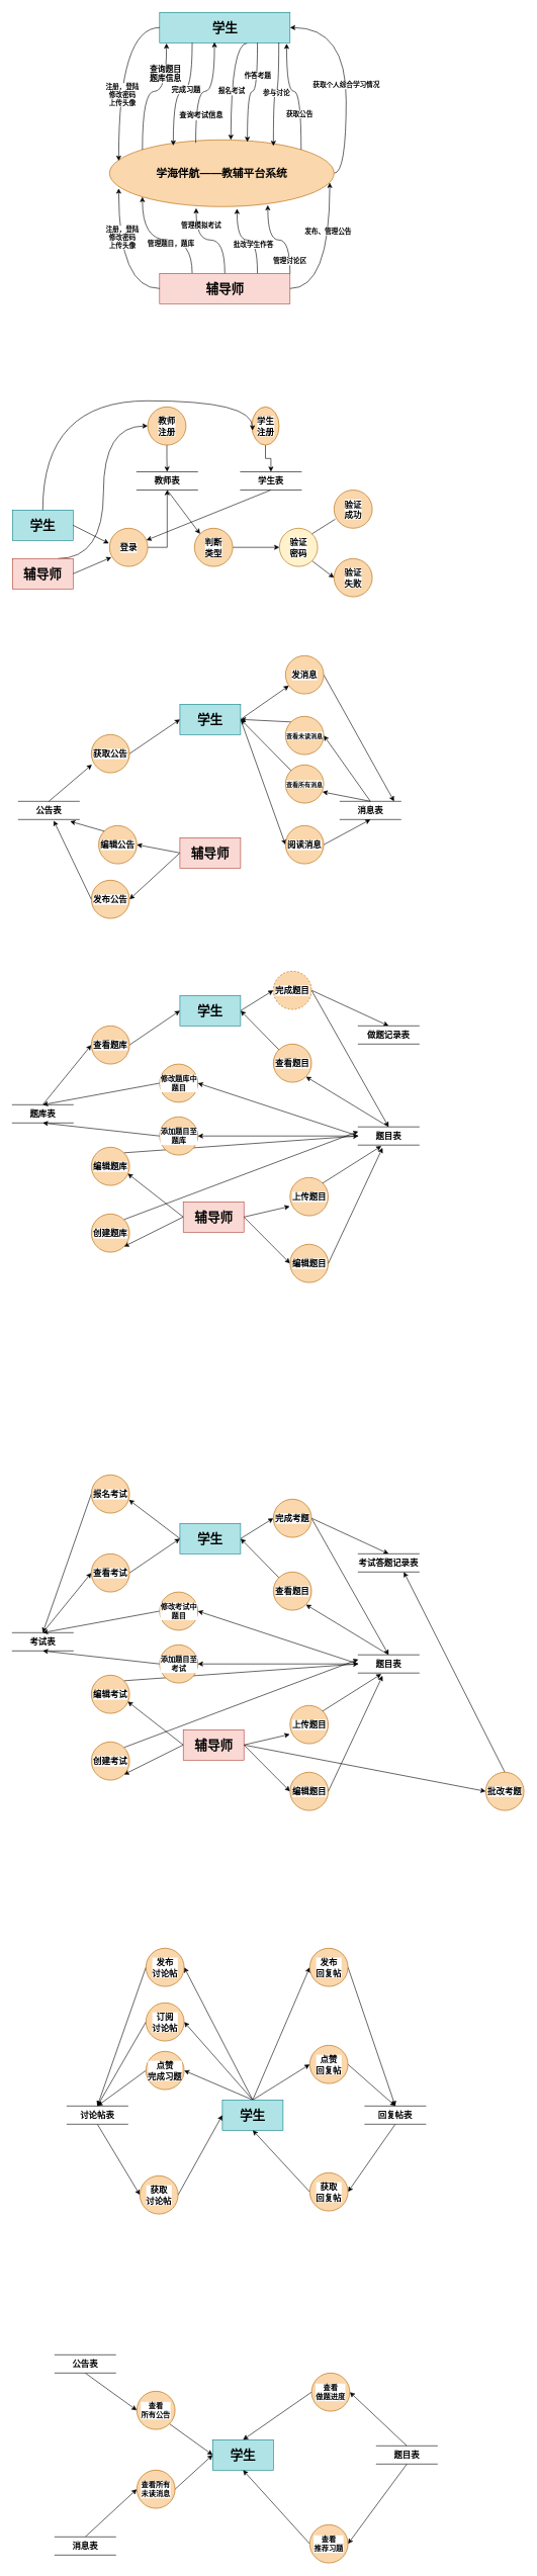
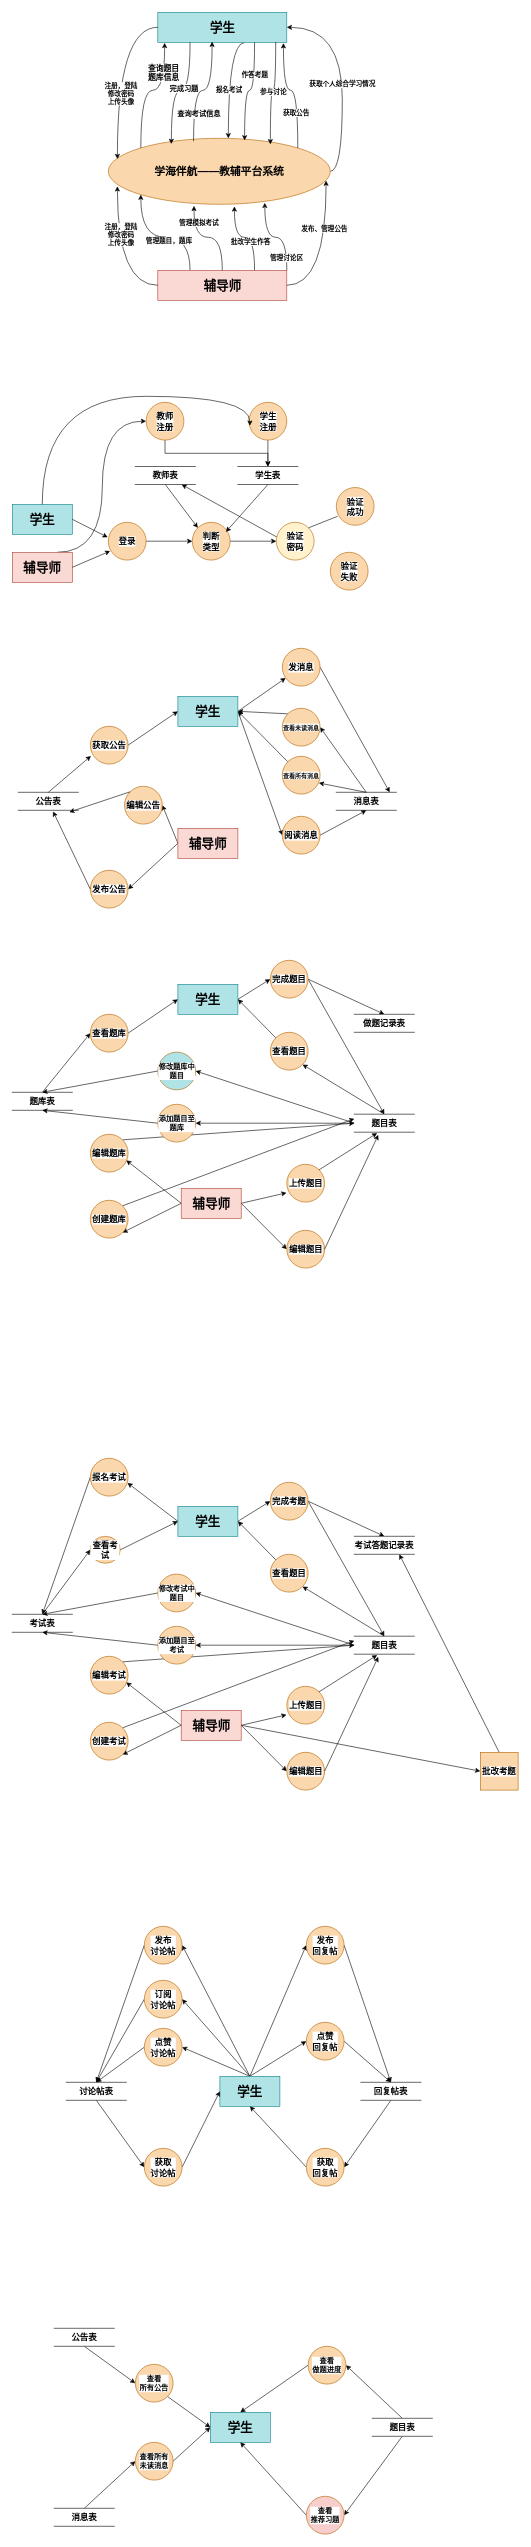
- <mxCell id="50" value="&lt;b style=&quot;&quot;&gt;&lt;font style=&quot;font-size: 14px;&quot;&gt;学生&lt;/font&gt;&lt;/b&gt;&lt;div&gt;&lt;b style=&quot;&quot;&gt;&lt;font style=&quot;font-size: 14px;&quot;&gt;注册&lt;/font&gt;&lt;/b&gt;&lt;/div&gt;" style="ellipse;whiteSpace=wrap;html=1;aspect=fixed;fontFamily=Helvetica;fontSize=11;labelBackgroundColor=default;fillColor=#fad7ac;strokeColor=#b46504;" parent="1" vertex="1"><mxGeometry x="414.5" y="670" width="45" height="63" as="geometry" /></mxCell>
+ <mxCell id="50" value="&lt;b style=&quot;&quot;&gt;&lt;font style=&quot;font-size: 14px;&quot;&gt;学生&lt;/font&gt;&lt;/b&gt;&lt;div&gt;&lt;b style=&quot;&quot;&gt;&lt;font style=&quot;font-size: 14px;&quot;&gt;注册&lt;/font&gt;&lt;/b&gt;&lt;/div&gt;" style="ellipse;whiteSpace=wrap;html=1;aspect=fixed;fontFamily=Helvetica;fontSize=11;labelBackgroundColor=default;fillColor=#fad7ac;strokeColor=#b46504;" parent="1" vertex="1"><mxGeometry x="414.5" y="670" width="63" height="63" as="geometry" /></mxCell>
- <mxCell id="51" style="edgeStyle=orthogonalEdgeStyle;rounded=0;orthogonalLoop=1;jettySize=auto;html=1;exitX=0.5;exitY=1;exitDx=0;exitDy=0;entryX=0.5;entryY=0;entryDx=0;entryDy=0;" parent="1" source="52" target="54" edge="1"><mxGeometry relative="1" as="geometry" /></mxCell>
+ <mxCell id="51" style="edgeStyle=orthogonalEdgeStyle;rounded=0;orthogonalLoop=1;jettySize=auto;html=1;exitX=0.5;exitY=1;exitDx=0;exitDy=0;" parent="1" source="52" target="55" edge="1"><mxGeometry relative="1" as="geometry" /></mxCell>
- <mxCell id="47" value="&lt;b style=&quot;&quot;&gt;&lt;font style=&quot;font-size: 14px;&quot;&gt;验证&lt;/font&gt;&lt;/b&gt;&lt;div&gt;&lt;b style=&quot;&quot;&gt;&lt;font style=&quot;font-size: 14px;&quot;&gt;成功&lt;/font&gt;&lt;/b&gt;&lt;/div&gt;" style="ellipse;whiteSpace=wrap;html=1;aspect=fixed;fontFamily=Helvetica;fontSize=11;labelBackgroundColor=default;fillColor=#fad7ac;strokeColor=#b46504;" parent="1" vertex="1"><mxGeometry x="550" y="807" width="63" height="63" as="geometry" /></mxCell>
+ <mxCell id="47" value="&lt;b style=&quot;&quot;&gt;&lt;font style=&quot;font-size: 14px;&quot;&gt;验证&lt;/font&gt;&lt;/b&gt;&lt;div&gt;&lt;b style=&quot;&quot;&gt;&lt;font style=&quot;font-size: 14px;&quot;&gt;成功&lt;/font&gt;&lt;/b&gt;&lt;/div&gt;" style="ellipse;whiteSpace=wrap;html=1;aspect=fixed;fontFamily=Helvetica;fontSize=11;labelBackgroundColor=default;fillColor=#fad7ac;strokeColor=#b46504;" parent="1" vertex="1"><mxGeometry x="560" y="812" width="63" height="63" as="geometry" /></mxCell>
- <mxCell id="56" style="rounded=0;orthogonalLoop=1;jettySize=auto;html=1;exitX=0.5;exitY=1;exitDx=0;exitDy=0;" parent="1" source="55" target="39" edge="1"><mxGeometry relative="1" as="geometry" /></mxCell>
+ <mxCell id="56" style="rounded=0;orthogonalLoop=1;jettySize=auto;html=1;exitX=0.5;exitY=1;exitDx=0;exitDy=0;entryX=0.889;entryY=0.254;entryDx=0;entryDy=0;entryPerimeter=0;" parent="1" source="55" target="43" edge="1"><mxGeometry relative="1" as="geometry" /></mxCell>
- <mxCell id="38" style="edgeStyle=orthogonalEdgeStyle;rounded=0;orthogonalLoop=1;jettySize=auto;html=1;exitX=1;exitY=0.5;exitDx=0;exitDy=0;" parent="1" source="39" target="54" edge="1"><mxGeometry relative="1" as="geometry" /></mxCell>
+ <mxCell id="38" style="edgeStyle=orthogonalEdgeStyle;rounded=0;orthogonalLoop=1;jettySize=auto;html=1;exitX=1;exitY=0.5;exitDx=0;exitDy=0;entryX=0;entryY=0.5;entryDx=0;entryDy=0;" parent="1" source="39" target="43" edge="1"><mxGeometry relative="1" as="geometry" /></mxCell>
- <mxCell id="44" style="rounded=0;orthogonalLoop=1;jettySize=auto;html=1;exitX=1;exitY=1;exitDx=0;exitDy=0;entryX=0;entryY=0.5;entryDx=0;entryDy=0;" parent="1" source="45" target="46" edge="1"><mxGeometry relative="1" as="geometry" /></mxCell>
+ <mxCell id="44" style="rounded=0;orthogonalLoop=1;jettySize=auto;html=1;exitX=1;exitY=1;exitDx=0;exitDy=0;" parent="1" source="45" target="54" edge="1"><mxGeometry relative="1" as="geometry" /></mxCell>
- <mxCell id="69" value="&lt;b style=&quot;&quot;&gt;&lt;font style=&quot;font-size: 14px;&quot;&gt;编辑公告&lt;/font&gt;&lt;/b&gt;" style="ellipse;whiteSpace=wrap;html=1;aspect=fixed;fontFamily=Helvetica;fontSize=11;labelBackgroundColor=default;fillColor=#fad7ac;strokeColor=#b46504;fontColor=default;" vertex="1" parent="1"><mxGeometry x="162" y="1360" width="63" height="63" as="geometry" /></mxCell>
+ <mxCell id="69" value="&lt;b style=&quot;&quot;&gt;&lt;font style=&quot;font-size: 14px;&quot;&gt;编辑公告&lt;/font&gt;&lt;/b&gt;" style="ellipse;whiteSpace=wrap;html=1;aspect=fixed;fontFamily=Helvetica;fontSize=11;labelBackgroundColor=default;fillColor=#fad7ac;strokeColor=#b46504;fontColor=default;" vertex="1" parent="1"><mxGeometry x="207" y="1310" width="63" height="63" as="geometry" /></mxCell>
- <mxCell id="103" value="&lt;b style=&quot;&quot;&gt;&lt;font style=&quot;font-size: 14px;&quot;&gt;完成题目&lt;/font&gt;&lt;/b&gt;" style="ellipse;whiteSpace=wrap;html=1;aspect=fixed;fontFamily=Helvetica;fontSize=11;labelBackgroundColor=default;fillColor=#fad7ac;strokeColor=#b46504;fontColor=default;dashed=1;" vertex="1" parent="1"><mxGeometry x="450" y="1600" width="63" height="63" as="geometry" /></mxCell>
+ <mxCell id="103" value="&lt;b style=&quot;&quot;&gt;&lt;font style=&quot;font-size: 14px;&quot;&gt;完成题目&lt;/font&gt;&lt;/b&gt;" style="ellipse;whiteSpace=wrap;html=1;aspect=fixed;fontFamily=Helvetica;fontSize=11;labelBackgroundColor=default;fillColor=#fad7ac;strokeColor=#b46504;fontColor=default;" vertex="1" parent="1"><mxGeometry x="450" y="1600" width="63" height="63" as="geometry" /></mxCell>
- <mxCell id="113" value="&lt;b style=&quot;&quot;&gt;&lt;font style=&quot;font-size: 12px;&quot;&gt;修改题库中题目&lt;/font&gt;&lt;/b&gt;" style="ellipse;whiteSpace=wrap;html=1;aspect=fixed;fontFamily=Helvetica;fontSize=11;labelBackgroundColor=default;fillColor=#fad7ac;strokeColor=#b46504;fontColor=default;" vertex="1" parent="1"><mxGeometry x="262.5" y="1753" width="63" height="63" as="geometry" /></mxCell>
+ <mxCell id="113" value="&lt;b style=&quot;&quot;&gt;&lt;font style=&quot;font-size: 12px;&quot;&gt;修改题库中题目&lt;/font&gt;&lt;/b&gt;" style="ellipse;whiteSpace=wrap;html=1;aspect=fixed;fontFamily=Helvetica;fontSize=11;labelBackgroundColor=default;fillColor=#b0e3e6;strokeColor=#b46504;fontColor=default;" vertex="1" parent="1"><mxGeometry x="262.5" y="1753" width="63" height="63" as="geometry" /></mxCell>
- <mxCell id="145" value="&lt;b style=&quot;&quot;&gt;&lt;font style=&quot;font-size: 14px;&quot;&gt;查看考试&lt;/font&gt;&lt;/b&gt;" style="ellipse;whiteSpace=wrap;html=1;aspect=fixed;fontFamily=Helvetica;fontSize=11;labelBackgroundColor=default;fillColor=#fad7ac;strokeColor=#b46504;fontColor=default;" vertex="1" parent="1"><mxGeometry x="150" y="2560" width="63" height="63" as="geometry" /></mxCell>
+ <mxCell id="145" value="&lt;b style=&quot;&quot;&gt;&lt;font style=&quot;font-size: 14px;&quot;&gt;查看考试&lt;/font&gt;&lt;/b&gt;" style="ellipse;whiteSpace=wrap;html=1;aspect=fixed;fontFamily=Helvetica;fontSize=11;labelBackgroundColor=default;fillColor=#fad7ac;strokeColor=#b46504;fontColor=default;" vertex="1" parent="1"><mxGeometry x="150" y="2560" width="50" height="45" as="geometry" /></mxCell>
- <mxCell id="154" value="&lt;b style=&quot;&quot;&gt;&lt;font style=&quot;font-size: 14px;&quot;&gt;批改考题&lt;/font&gt;&lt;/b&gt;" style="ellipse;whiteSpace=wrap;html=1;aspect=fixed;fontFamily=Helvetica;fontSize=11;labelBackgroundColor=default;fillColor=#fad7ac;strokeColor=#b46504;fontColor=default;" vertex="1" parent="1"><mxGeometry x="800" y="2920" width="63" height="63" as="geometry" /></mxCell>
+ <mxCell id="154" value="&lt;b style=&quot;&quot;&gt;&lt;font style=&quot;font-size: 14px;&quot;&gt;批改考题&lt;/font&gt;&lt;/b&gt;" style="whiteSpace=wrap;html=1;aspect=fixed;fontFamily=Helvetica;fontSize=11;labelBackgroundColor=default;fillColor=#fad7ac;strokeColor=#b46504;fontColor=default;rounded=0;" vertex="1" parent="1"><mxGeometry x="800" y="2920" width="63" height="63" as="geometry" /></mxCell>
- <mxCell id="173" value="&lt;span style=&quot;font-size: 14px;&quot;&gt;&lt;b&gt;点赞&lt;/b&gt;&lt;/span&gt;&lt;br&gt;&lt;div&gt;&lt;b style=&quot;&quot;&gt;&lt;font style=&quot;font-size: 14px;&quot;&gt;完成习题&lt;/font&gt;&lt;/b&gt;&lt;/div&gt;" style="ellipse;whiteSpace=wrap;html=1;aspect=fixed;fontFamily=Helvetica;fontSize=11;labelBackgroundColor=default;fillColor=#fad7ac;strokeColor=#b46504;fontColor=default;" vertex="1" parent="1"><mxGeometry x="240" y="3380" width="63" height="63" as="geometry" /></mxCell>
+ <mxCell id="173" value="&lt;span style=&quot;font-size: 14px;&quot;&gt;&lt;b&gt;点赞&lt;/b&gt;&lt;/span&gt;&lt;br&gt;&lt;div&gt;&lt;b style=&quot;&quot;&gt;&lt;font style=&quot;font-size: 14px;&quot;&gt;讨论帖&lt;/font&gt;&lt;/b&gt;&lt;/div&gt;" style="ellipse;whiteSpace=wrap;html=1;aspect=fixed;fontFamily=Helvetica;fontSize=11;labelBackgroundColor=default;fillColor=#fad7ac;strokeColor=#b46504;fontColor=default;" vertex="1" parent="1"><mxGeometry x="240" y="3380" width="63" height="63" as="geometry" /></mxCell>
- <mxCell id="166" value="&lt;b style=&quot;&quot;&gt;&lt;font style=&quot;font-size: 14px;&quot;&gt;获取&lt;/font&gt;&lt;/b&gt;&lt;div&gt;&lt;b style=&quot;&quot;&gt;&lt;font style=&quot;font-size: 14px;&quot;&gt;讨论帖&lt;/font&gt;&lt;/b&gt;&lt;/div&gt;" style="ellipse;whiteSpace=wrap;html=1;aspect=fixed;fontFamily=Helvetica;fontSize=11;labelBackgroundColor=default;fillColor=#fad7ac;strokeColor=#b46504;fontColor=default;" vertex="1" parent="1"><mxGeometry x="230" y="3585" width="63" height="63" as="geometry" /></mxCell>
+ <mxCell id="166" value="&lt;b style=&quot;&quot;&gt;&lt;font style=&quot;font-size: 14px;&quot;&gt;获取&lt;/font&gt;&lt;/b&gt;&lt;div&gt;&lt;b style=&quot;&quot;&gt;&lt;font style=&quot;font-size: 14px;&quot;&gt;讨论帖&lt;/font&gt;&lt;/b&gt;&lt;/div&gt;" style="ellipse;whiteSpace=wrap;html=1;aspect=fixed;fontFamily=Helvetica;fontSize=11;labelBackgroundColor=default;fillColor=#fad7ac;strokeColor=#b46504;fontColor=default;" vertex="1" parent="1"><mxGeometry x="240" y="3580" width="63" height="63" as="geometry" /></mxCell>
- <mxCell id="196" value="&lt;b style=&quot;&quot;&gt;&lt;font style=&quot;font-size: 12px;&quot;&gt;查看&lt;/font&gt;&lt;/b&gt;&lt;div&gt;&lt;span style=&quot;font-size: 12px;&quot;&gt;&lt;b&gt;推荐习题&lt;/b&gt;&lt;/span&gt;&lt;/div&gt;" style="ellipse;whiteSpace=wrap;html=1;aspect=fixed;fontFamily=Helvetica;fontSize=11;labelBackgroundColor=default;fillColor=#fad7ac;strokeColor=#b46504;fontColor=default;" vertex="1" parent="1"><mxGeometry x="510" y="4160" width="63" height="63" as="geometry" /></mxCell>
+ <mxCell id="196" value="&lt;b style=&quot;&quot;&gt;&lt;font style=&quot;font-size: 12px;&quot;&gt;查看&lt;/font&gt;&lt;/b&gt;&lt;div&gt;&lt;span style=&quot;font-size: 12px;&quot;&gt;&lt;b&gt;推荐习题&lt;/b&gt;&lt;/span&gt;&lt;/div&gt;" style="ellipse;whiteSpace=wrap;html=1;aspect=fixed;fontFamily=Helvetica;fontSize=11;labelBackgroundColor=default;fillColor=#f8cecc;strokeColor=#b46504;fontColor=default;" vertex="1" parent="1"><mxGeometry x="510" y="4160" width="63" height="63" as="geometry" /></mxCell>
